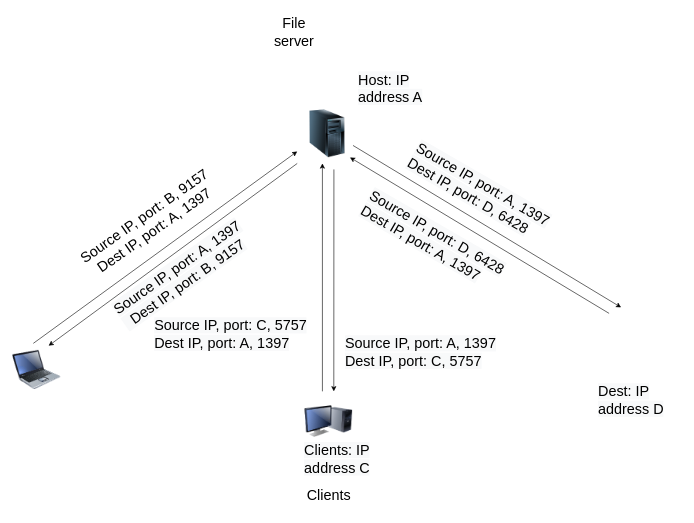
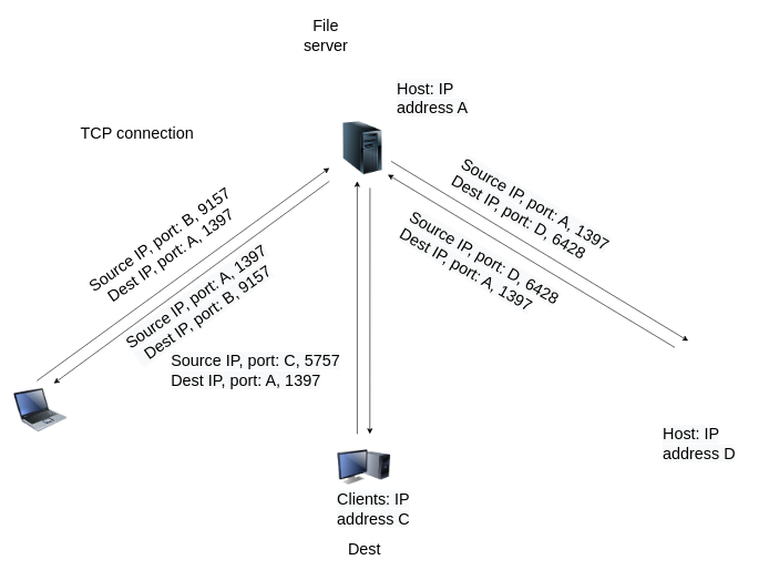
+ <mxCell id="23" value="TCP connection" style="text;html=1;strokeColor=none;fillColor=none;align=center;verticalAlign=middle;whiteSpace=wrap;rounded=0;fontSize=24;" parent="1" vertex="1"><mxGeometry x="66" y="172" width="280" height="57" as="geometry" /></mxCell>
- <mxCell id="18" value="&lt;span style=&quot;color: rgb(0, 0, 0); font-family: Helvetica; font-size: 24px; font-style: normal; font-variant-ligatures: normal; font-variant-caps: normal; font-weight: 400; letter-spacing: normal; orphans: 2; text-align: center; text-indent: 0px; text-transform: none; widows: 2; word-spacing: 0px; -webkit-text-stroke-width: 0px; background-color: rgb(248, 249, 250); text-decoration-thickness: initial; text-decoration-style: initial; text-decoration-color: initial; float: none; display: inline !important;&quot;&gt;Source IP, port: A, 1397&lt;/span&gt;&lt;br style=&quot;color: rgb(0, 0, 0); font-family: Helvetica; font-size: 24px; font-style: normal; font-variant-ligatures: normal; font-variant-caps: normal; font-weight: 400; letter-spacing: normal; orphans: 2; text-align: center; text-indent: 0px; text-transform: none; widows: 2; word-spacing: 0px; -webkit-text-stroke-width: 0px; background-color: rgb(248, 249, 250); text-decoration-thickness: initial; text-decoration-style: initial; text-decoration-color: initial;&quot;&gt;&lt;span style=&quot;color: rgb(0, 0, 0); font-family: Helvetica; font-size: 24px; font-style: normal; font-variant-ligatures: normal; font-variant-caps: normal; font-weight: 400; letter-spacing: normal; orphans: 2; text-align: center; text-indent: 0px; text-transform: none; widows: 2; word-spacing: 0px; -webkit-text-stroke-width: 0px; background-color: rgb(248, 249, 250); text-decoration-thickness: initial; text-decoration-style: initial; text-decoration-color: initial; float: none; display: inline !important;&quot;&gt;Dest IP, port: C, 5757&lt;/span&gt;" style="text;whiteSpace=wrap;html=1;fontSize=24;" parent="1" vertex="1"><mxGeometry x="573" y="552" width="290" height="80" as="geometry" /></mxCell>
- <mxCell id="12" value="&lt;span style=&quot;color: rgb(0, 0, 0); font-family: Helvetica; font-size: 24px; font-style: normal; font-variant-ligatures: normal; font-variant-caps: normal; font-weight: 400; letter-spacing: normal; orphans: 2; text-align: center; text-indent: 0px; text-transform: none; widows: 2; word-spacing: 0px; -webkit-text-stroke-width: 0px; background-color: rgb(248, 249, 250); text-decoration-thickness: initial; text-decoration-style: initial; text-decoration-color: initial; float: none; display: inline !important;&quot;&gt;Dest: IP&lt;/span&gt;&lt;br style=&quot;color: rgb(0, 0, 0); font-family: Helvetica; font-size: 24px; font-style: normal; font-variant-ligatures: normal; font-variant-caps: normal; font-weight: 400; letter-spacing: normal; orphans: 2; text-align: center; text-indent: 0px; text-transform: none; widows: 2; word-spacing: 0px; -webkit-text-stroke-width: 0px; background-color: rgb(248, 249, 250); text-decoration-thickness: initial; text-decoration-style: initial; text-decoration-color: initial;&quot;&gt;&lt;span style=&quot;color: rgb(0, 0, 0); font-family: Helvetica; font-size: 24px; font-style: normal; font-variant-ligatures: normal; font-variant-caps: normal; font-weight: 400; letter-spacing: normal; orphans: 2; text-align: center; text-indent: 0px; text-transform: none; widows: 2; word-spacing: 0px; -webkit-text-stroke-width: 0px; background-color: rgb(248, 249, 250); text-decoration-thickness: initial; text-decoration-style: initial; text-decoration-color: initial; float: none; display: inline !important;&quot;&gt;address D&lt;/span&gt;" style="text;whiteSpace=wrap;html=1;fontSize=24;" parent="1" vertex="1"><mxGeometry x="995" y="632" width="140" height="80" as="geometry" /></mxCell>
+ <mxCell id="12" value="&lt;span style=&quot;color: rgb(0, 0, 0); font-family: Helvetica; font-size: 24px; font-style: normal; font-variant-ligatures: normal; font-variant-caps: normal; font-weight: 400; letter-spacing: normal; orphans: 2; text-align: center; text-indent: 0px; text-transform: none; widows: 2; word-spacing: 0px; -webkit-text-stroke-width: 0px; background-color: rgb(248, 249, 250); text-decoration-thickness: initial; text-decoration-style: initial; text-decoration-color: initial; float: none; display: inline !important;&quot;&gt;Host: IP&lt;/span&gt;&lt;br style=&quot;color: rgb(0, 0, 0); font-family: Helvetica; font-size: 24px; font-style: normal; font-variant-ligatures: normal; font-variant-caps: normal; font-weight: 400; letter-spacing: normal; orphans: 2; text-align: center; text-indent: 0px; text-transform: none; widows: 2; word-spacing: 0px; -webkit-text-stroke-width: 0px; background-color: rgb(248, 249, 250); text-decoration-thickness: initial; text-decoration-style: initial; text-decoration-color: initial;&quot;&gt;&lt;span style=&quot;color: rgb(0, 0, 0); font-family: Helvetica; font-size: 24px; font-style: normal; font-variant-ligatures: normal; font-variant-caps: normal; font-weight: 400; letter-spacing: normal; orphans: 2; text-align: center; text-indent: 0px; text-transform: none; widows: 2; word-spacing: 0px; -webkit-text-stroke-width: 0px; background-color: rgb(248, 249, 250); text-decoration-thickness: initial; text-decoration-style: initial; text-decoration-color: initial; float: none; display: inline !important;&quot;&gt;address D&lt;/span&gt;" style="text;whiteSpace=wrap;html=1;fontSize=24;" parent="1" vertex="1"><mxGeometry x="995" y="632" width="140" height="80" as="geometry" /></mxCell>
- <mxCell id="8" value="Clients" style="text;html=1;strokeColor=none;fillColor=none;align=center;verticalAlign=middle;whiteSpace=wrap;rounded=0;fontSize=24;" parent="1" vertex="1"><mxGeometry x="508" y="800" width="80" height="50" as="geometry" /></mxCell>
+ <mxCell id="8" value="Dest" style="text;html=1;strokeColor=none;fillColor=none;align=center;verticalAlign=middle;whiteSpace=wrap;rounded=0;fontSize=24;" parent="1" vertex="1"><mxGeometry x="508" y="800" width="80" height="50" as="geometry" /></mxCell>
